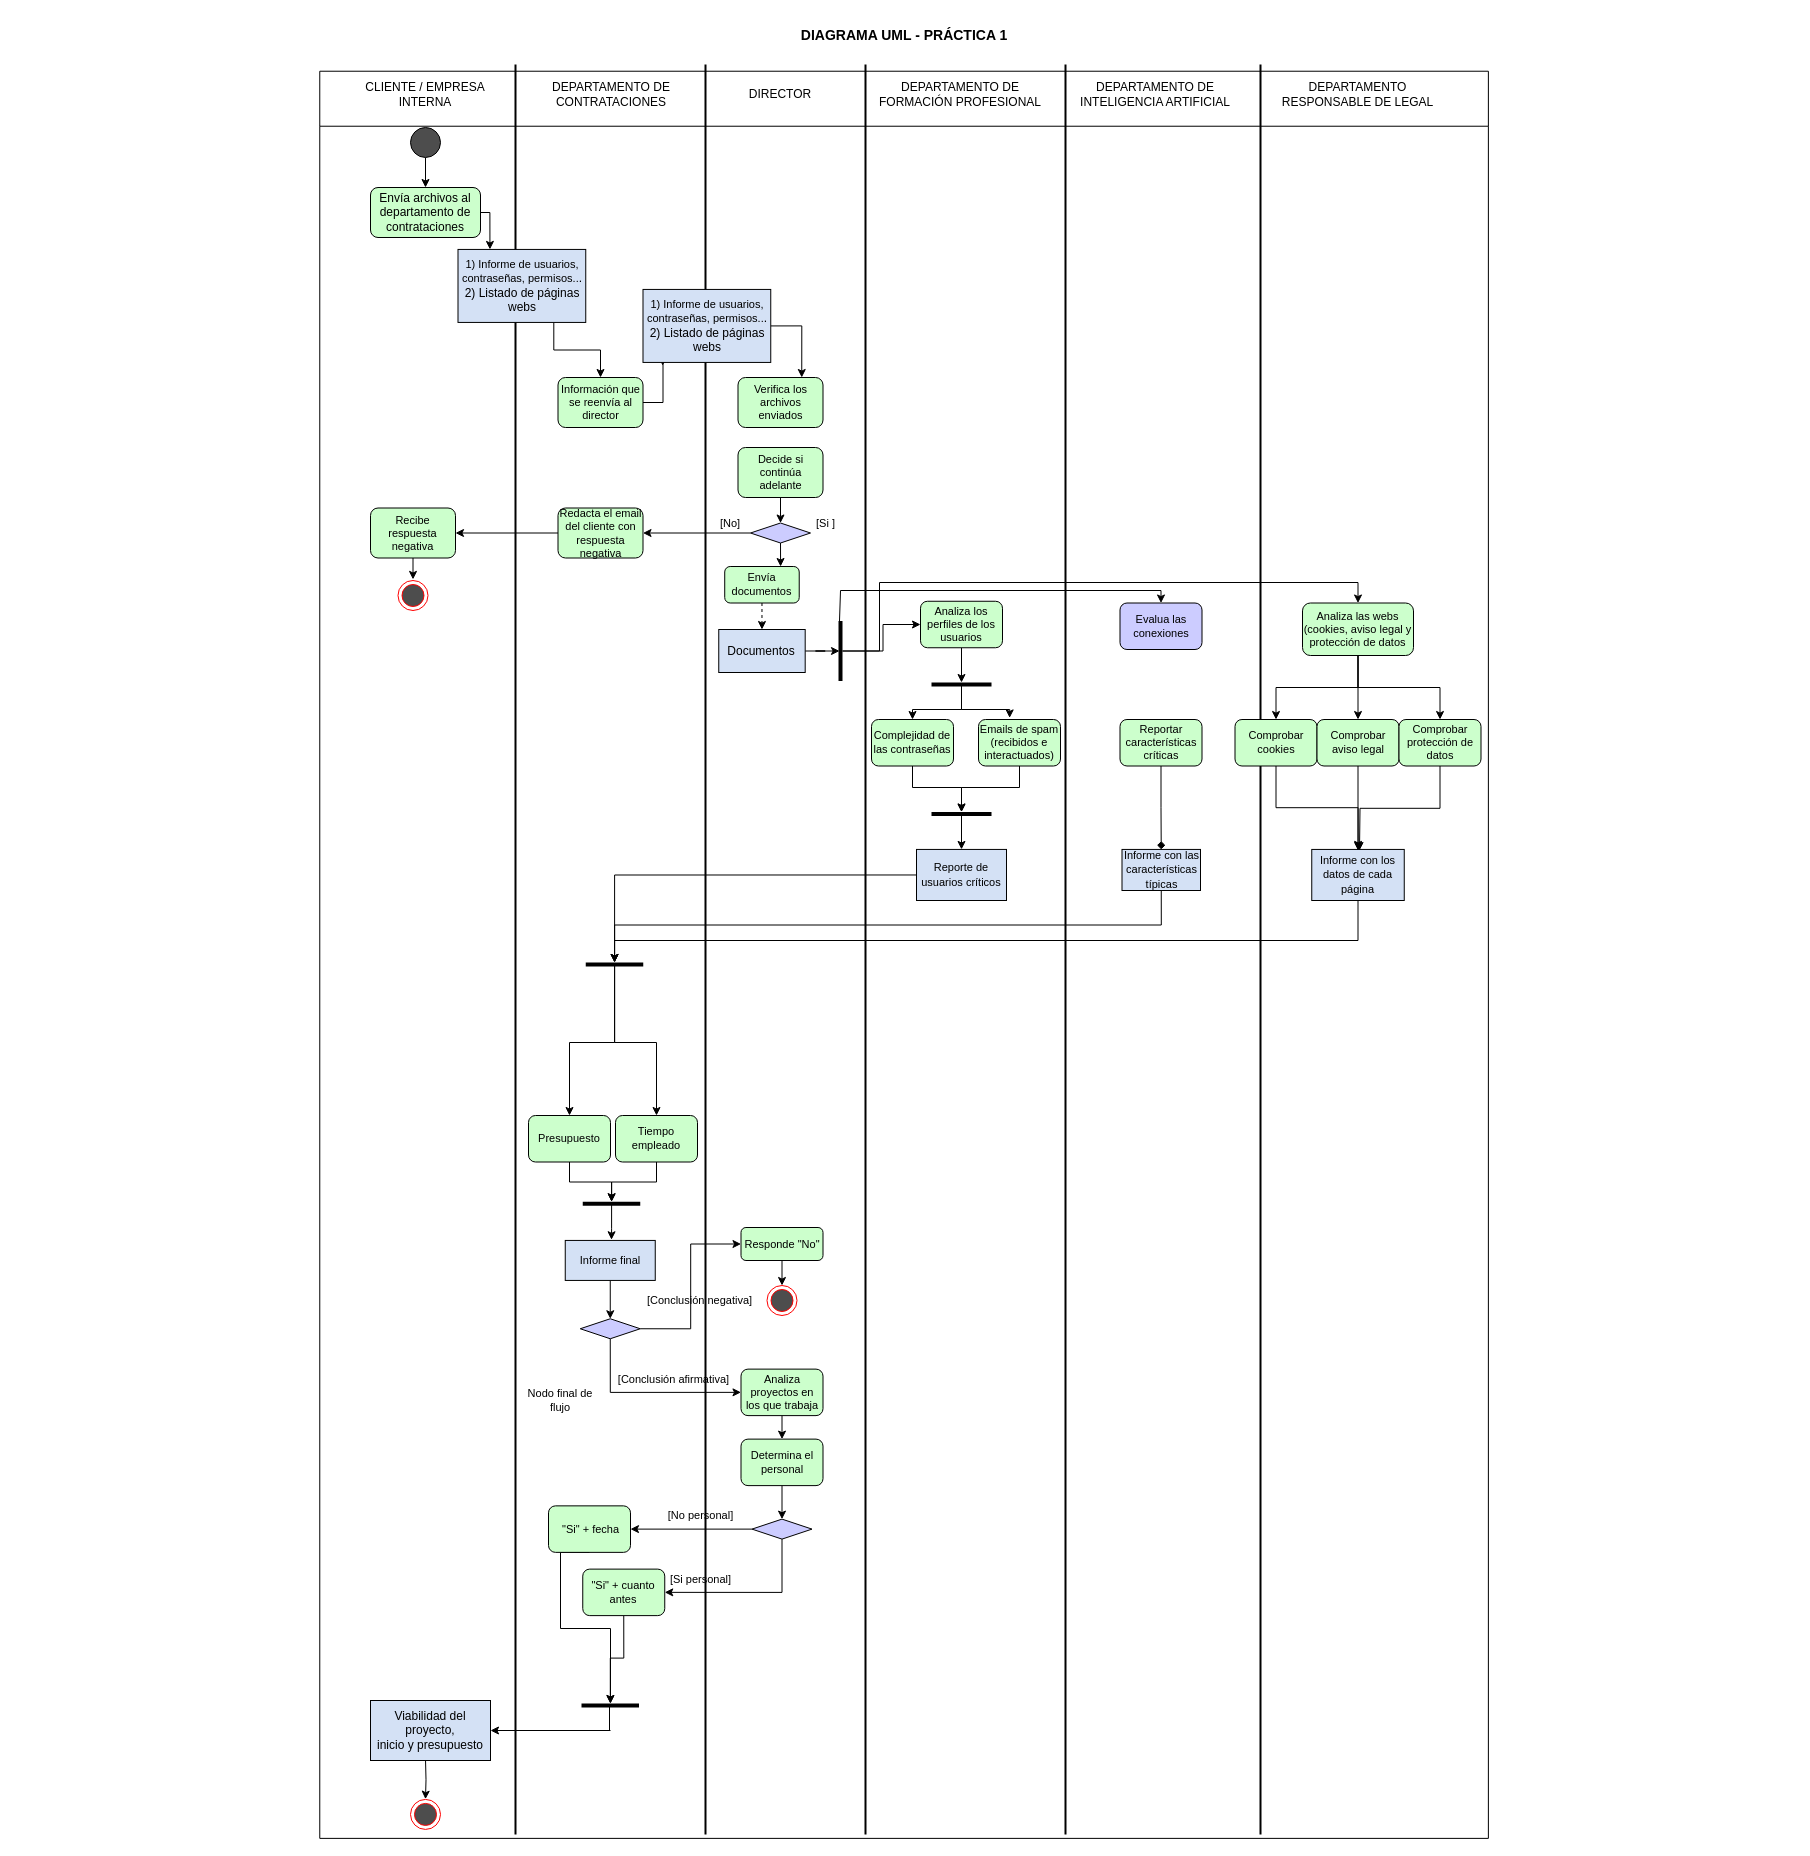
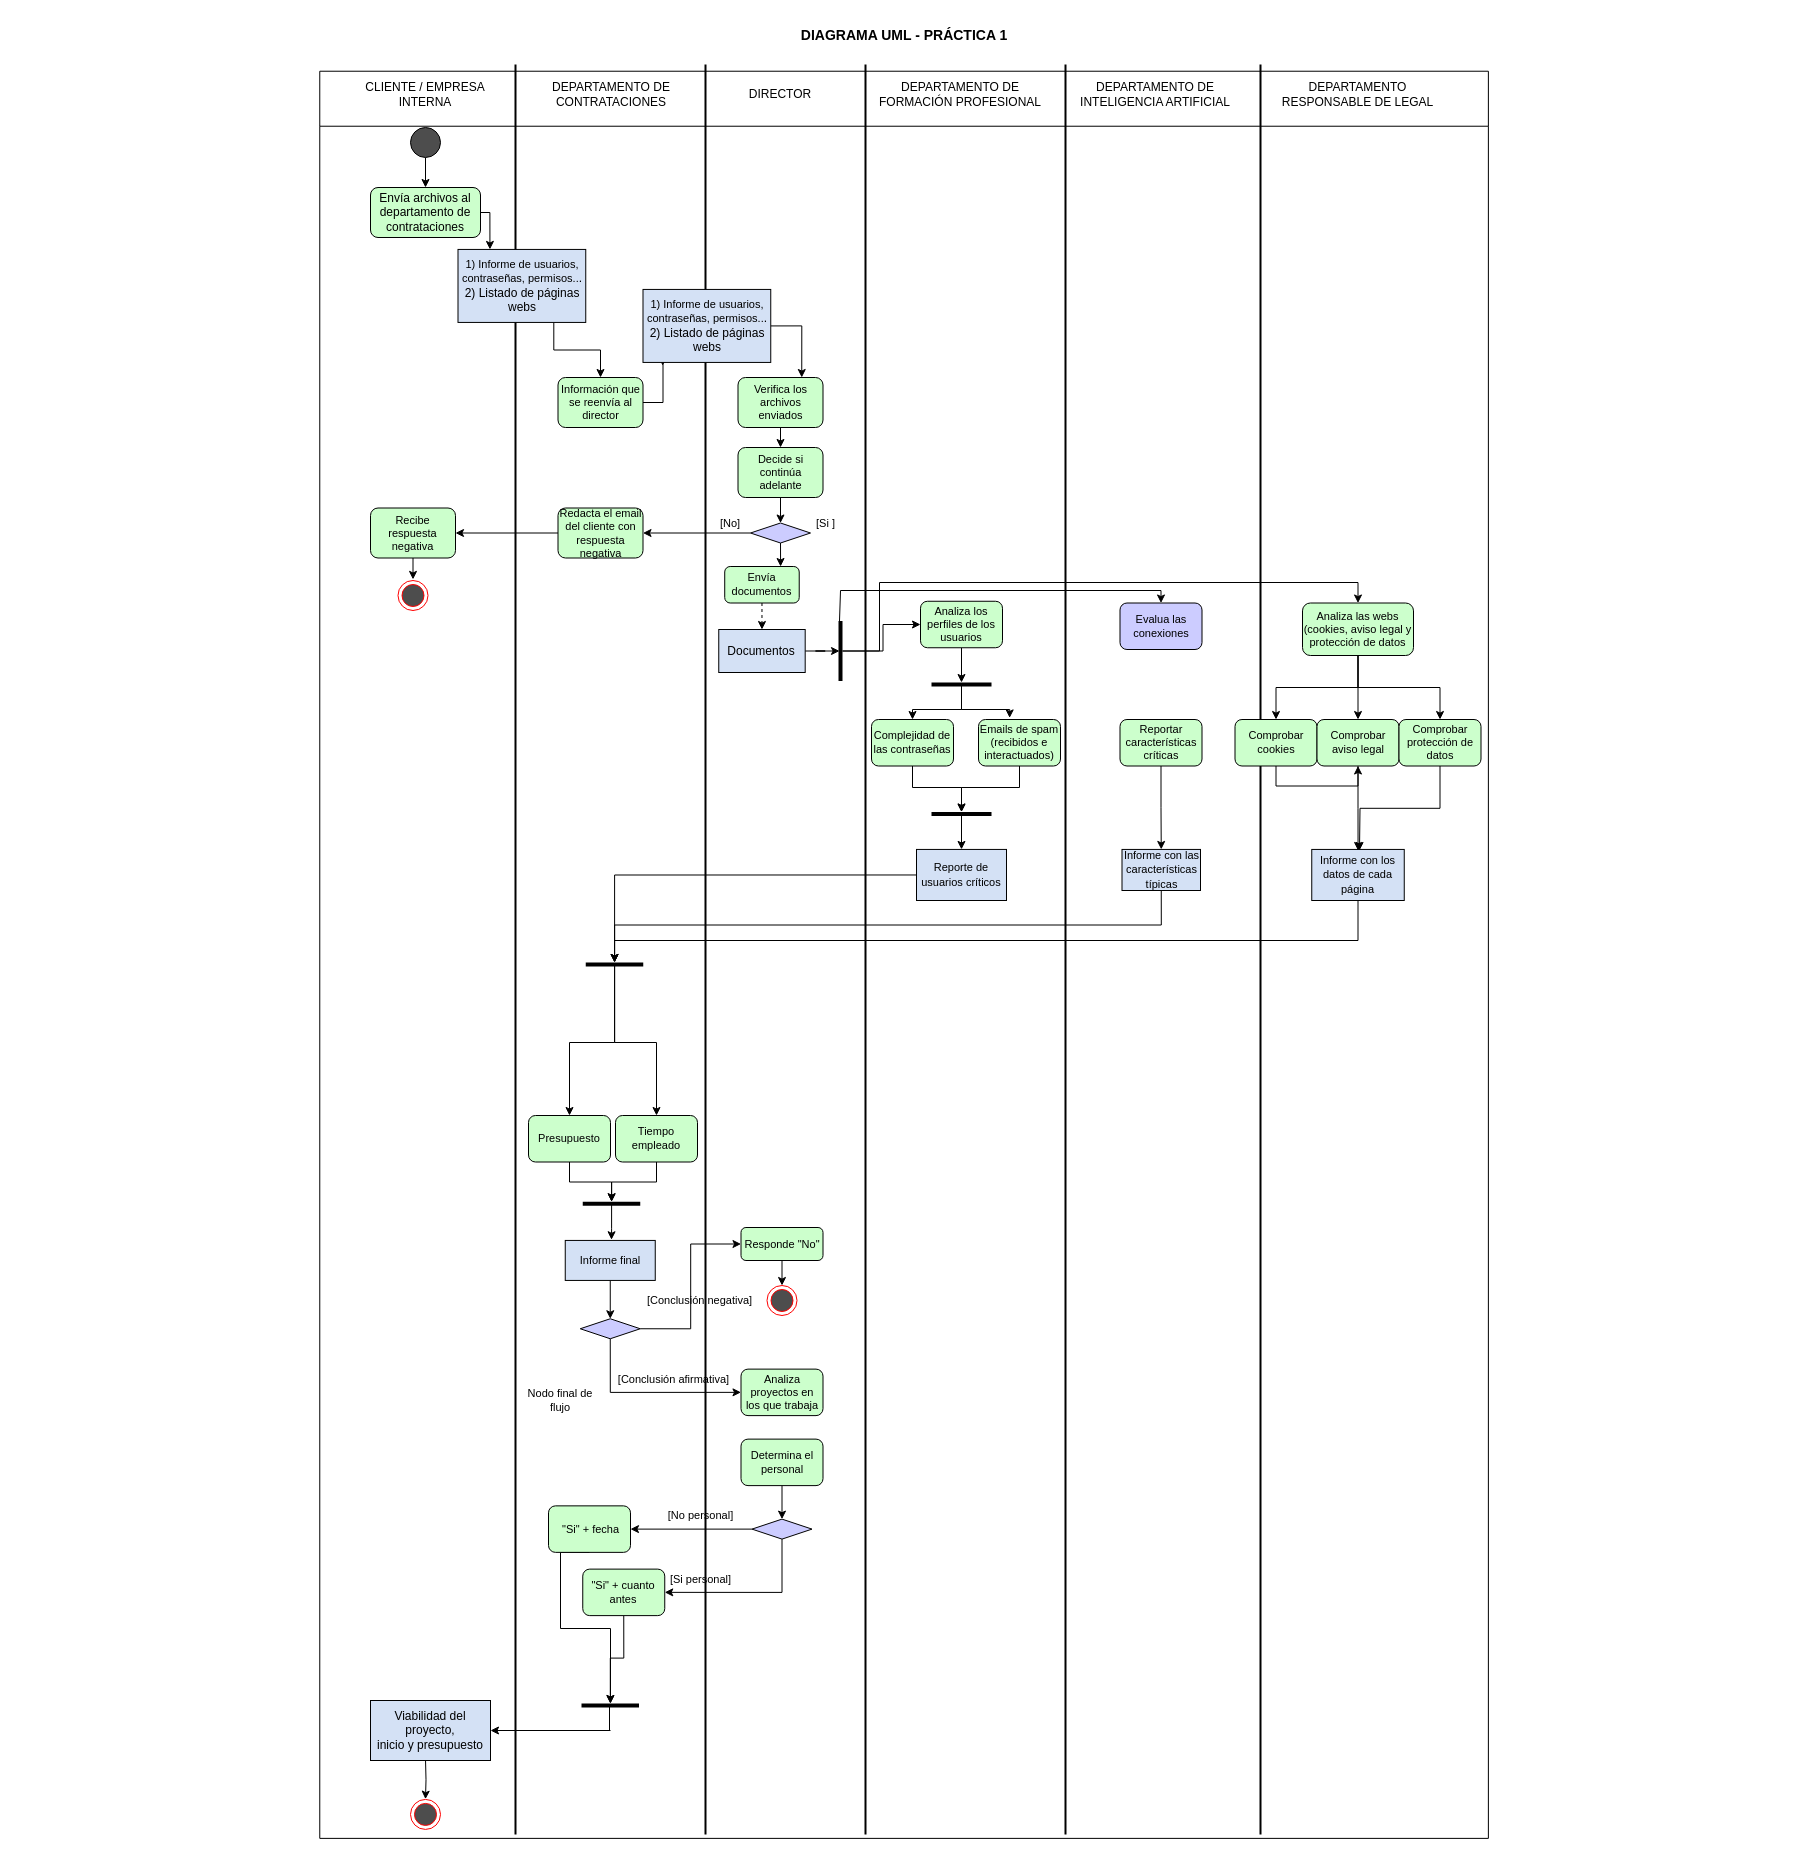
+ <mxCell id="20" style="edgeStyle=orthogonalEdgeStyle;rounded=0;orthogonalLoop=1;jettySize=auto;html=1;exitX=0.5;exitY=1;exitDx=0;exitDy=0;entryX=0.5;entryY=0;entryDx=0;entryDy=0;fontSize=11;" parent="2" source="21" target="23" edge="1"><mxGeometry relative="1" as="geometry" /></mxCell>
- <mxCell id="103" style="edgeStyle=orthogonalEdgeStyle;rounded=0;orthogonalLoop=1;jettySize=auto;html=1;exitX=0.5;exitY=1;exitDx=0;exitDy=0;" parent="2" source="104" target="97" edge="1"><mxGeometry relative="1" as="geometry" /></mxCell>
+ <mxCell id="103" style="edgeStyle=orthogonalEdgeStyle;rounded=0;orthogonalLoop=1;jettySize=auto;html=1;exitX=0.5;exitY=1;exitDx=0;exitDy=0;" parent="2" source="104" target="105" edge="1"><mxGeometry relative="1" as="geometry" /></mxCell>
- <mxCell id="101" style="edgeStyle=orthogonalEdgeStyle;rounded=0;orthogonalLoop=1;jettySize=auto;html=1;exitX=0.5;exitY=1;exitDx=0;exitDy=0;entryX=0.5;entryY=0;entryDx=0;entryDy=0;endArrow=diamond;" parent="2" source="102" target="99" edge="1"><mxGeometry relative="1" as="geometry" /></mxCell>
+ <mxCell id="101" style="edgeStyle=orthogonalEdgeStyle;rounded=0;orthogonalLoop=1;jettySize=auto;html=1;exitX=0.5;exitY=1;exitDx=0;exitDy=0;entryX=0.5;entryY=0;entryDx=0;entryDy=0;" parent="2" source="102" target="99" edge="1"><mxGeometry relative="1" as="geometry" /></mxCell>
- <mxCell id="67" style="edgeStyle=orthogonalEdgeStyle;rounded=0;orthogonalLoop=1;jettySize=auto;html=1;exitX=0.5;exitY=1;exitDx=0;exitDy=0;entryX=0.5;entryY=0;entryDx=0;entryDy=0;fontSize=11;" parent="2" source="68" target="70" edge="1"><mxGeometry relative="1" as="geometry" /></mxCell>
